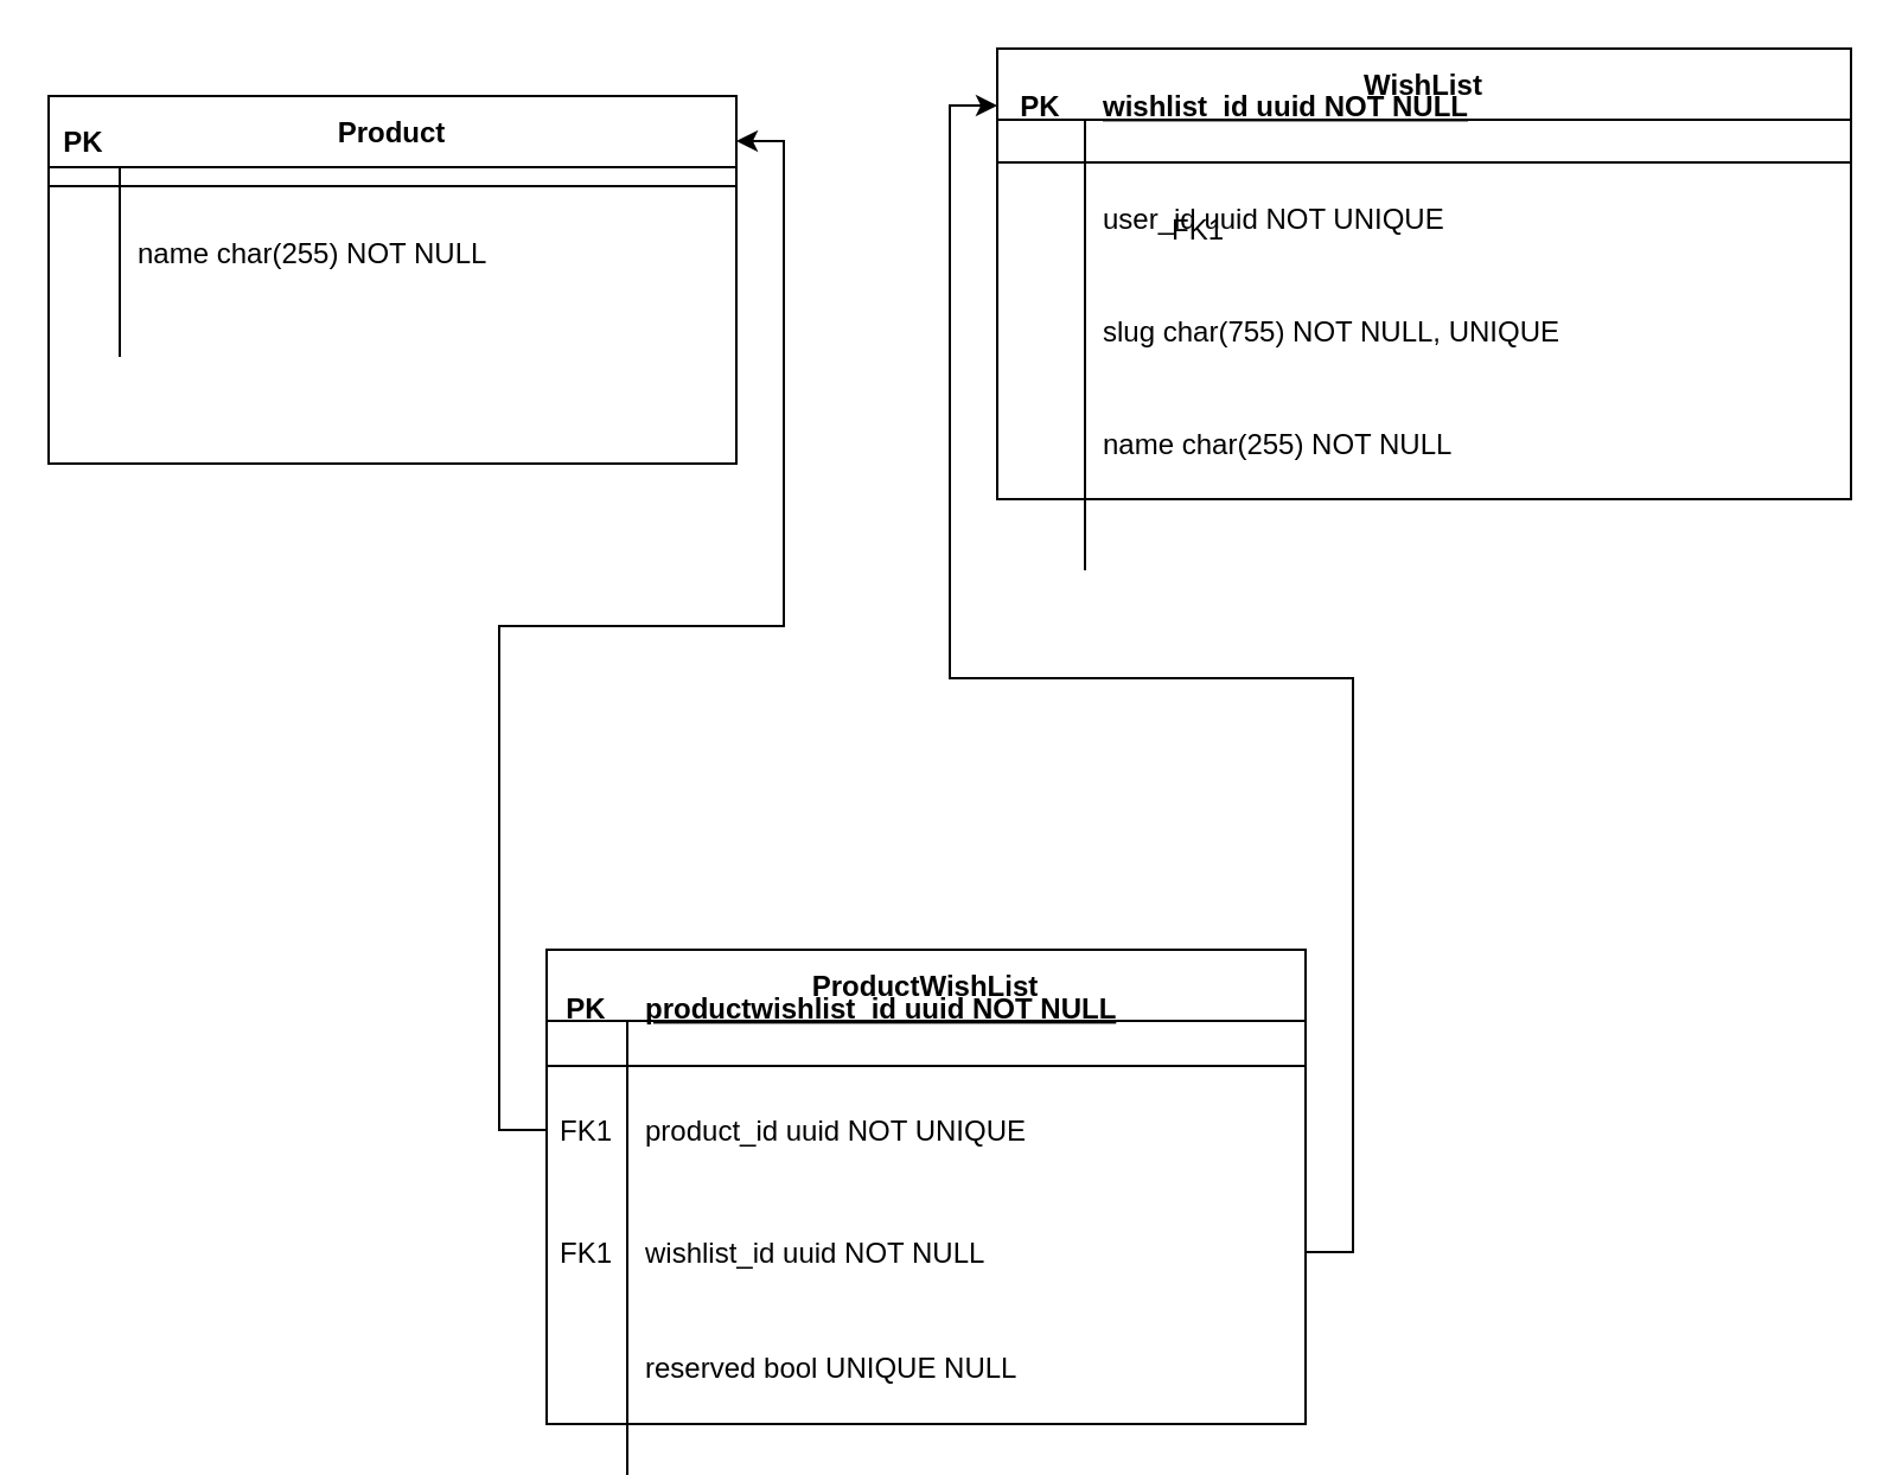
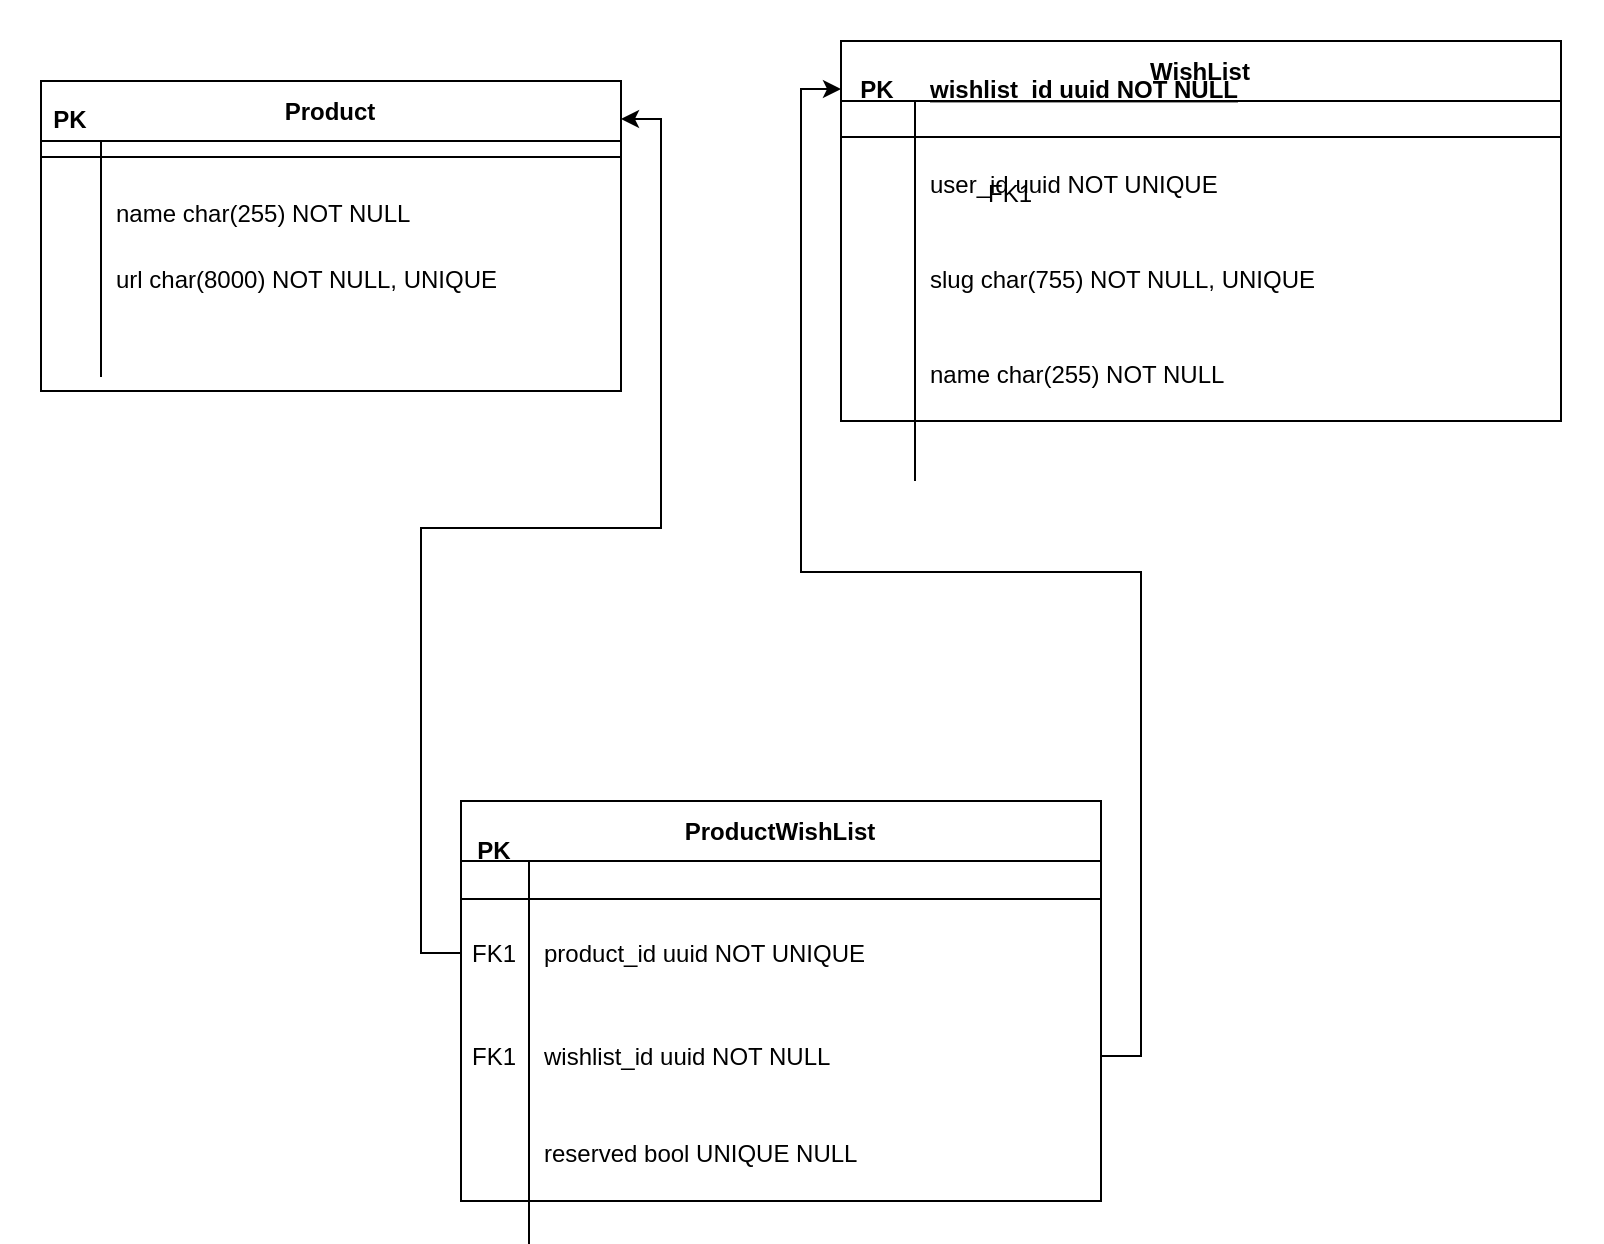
+ <mxCell id="27" value="url char(8000) NOT NULL, UNIQUE" style="shape=partialRectangle;overflow=hidden;connectable=0;fillColor=none;top=0;left=0;bottom=0;right=0;align=left;spacingLeft=6;" parent="25" vertex="1"><mxGeometry x="30" width="260" height="38" as="geometry" /></mxCell>
- <mxCell id="33" value="productwishlist_id uuid NOT NULL " style="shape=partialRectangle;overflow=hidden;connectable=0;fillColor=none;top=0;left=0;bottom=0;right=0;align=left;spacingLeft=6;fontStyle=5;" parent="31" vertex="1"><mxGeometry x="34" width="286" height="49" as="geometry" /></mxCell>
